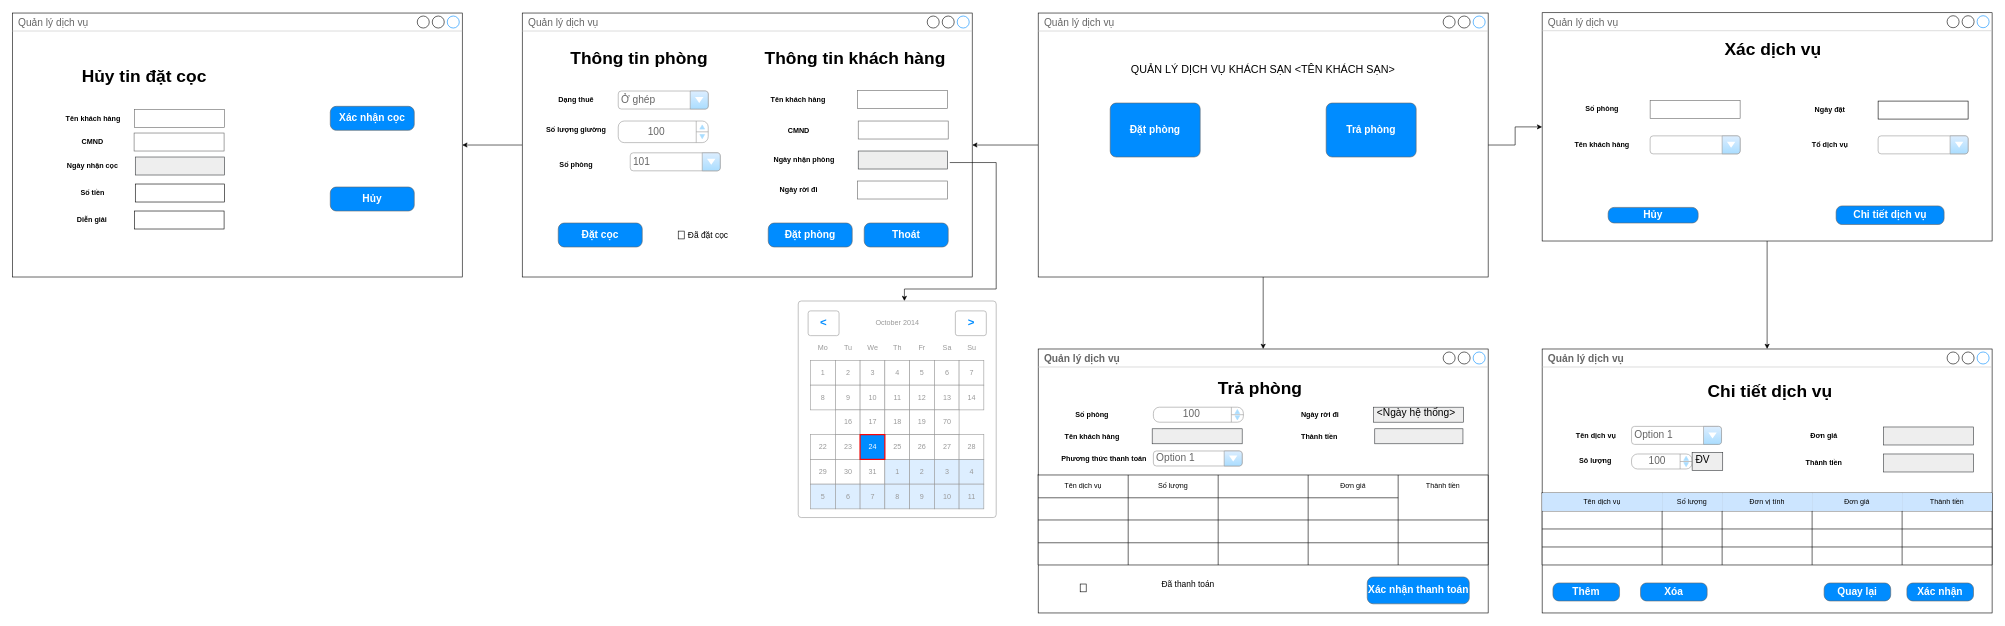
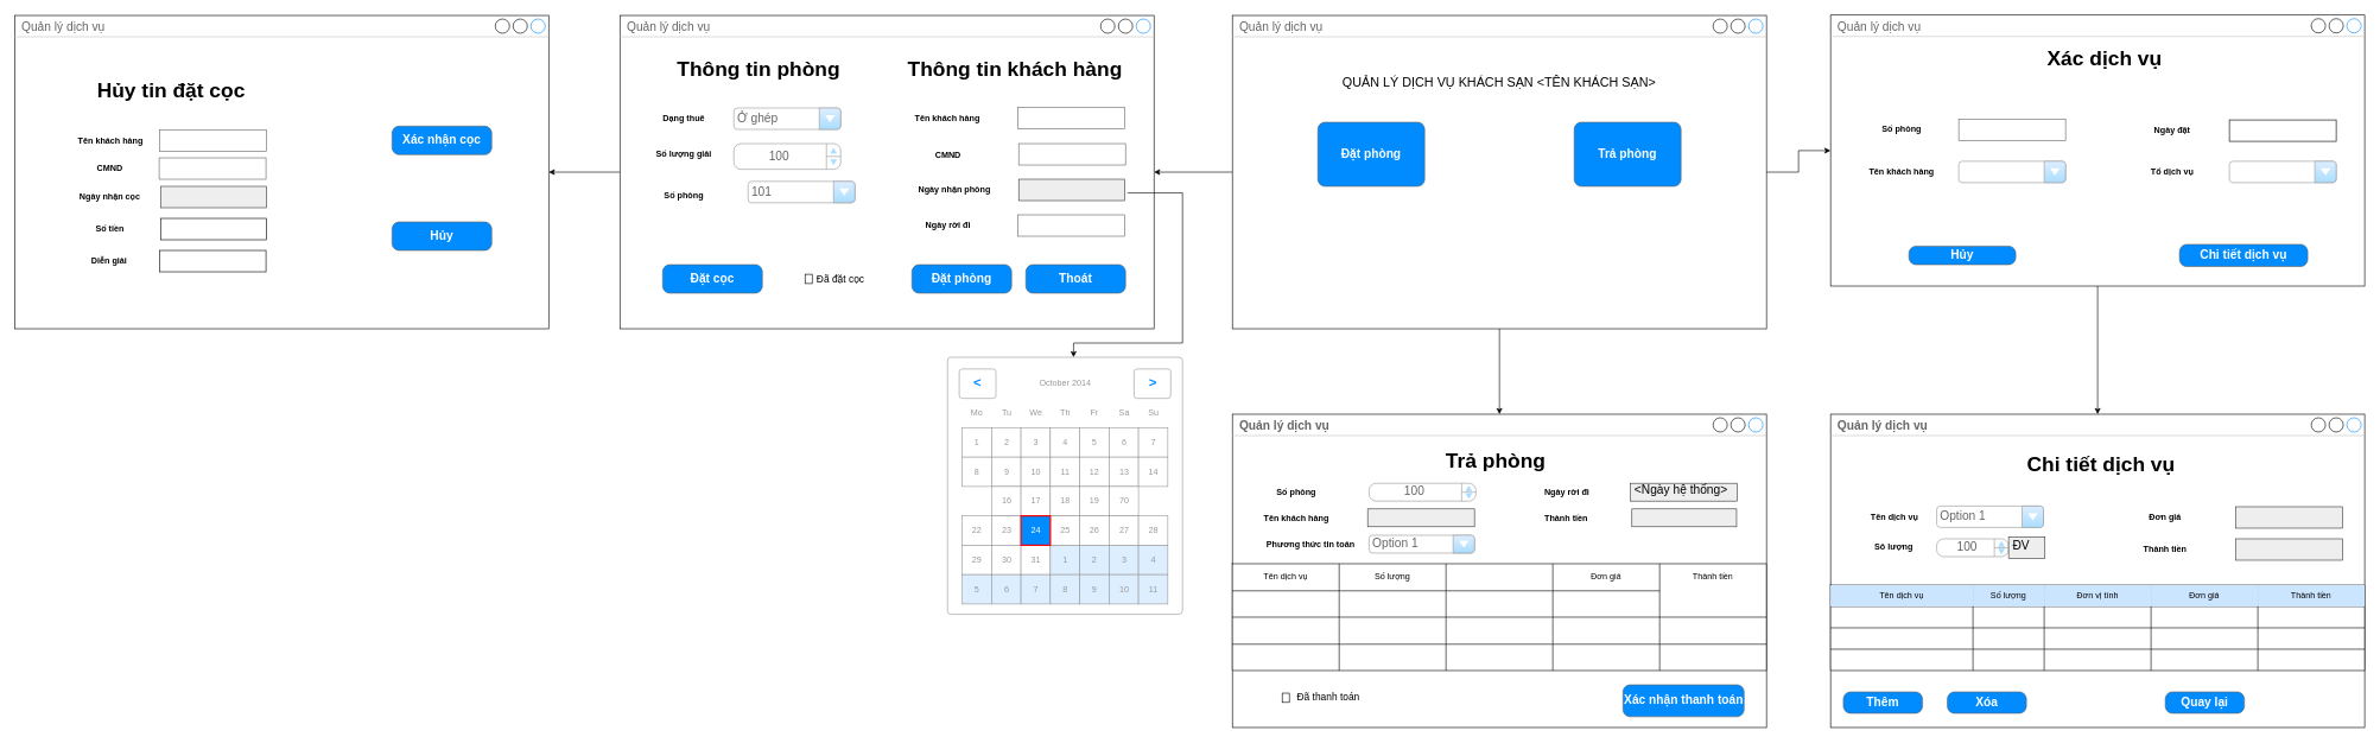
- <mxCell id="21" value="Số lượng giường" style="text;html=1;strokeColor=none;fillColor=none;align=center;verticalAlign=middle;whiteSpace=wrap;rounded=0;fontStyle=1" parent="1" vertex="1"><mxGeometry x="900" y="201" width="120" height="30" as="geometry" /></mxCell>
+ <mxCell id="21" value="Số lượng giải" style="text;html=1;strokeColor=none;fillColor=none;align=center;verticalAlign=middle;whiteSpace=wrap;rounded=0;fontStyle=1" parent="1" vertex="1"><mxGeometry x="900" y="201" width="120" height="30" as="geometry" /></mxCell>
- <mxCell id="119" value="Phương thức thanh toán" style="text;html=1;strokeColor=none;fillColor=none;align=center;verticalAlign=middle;whiteSpace=wrap;rounded=0;fontStyle=1" parent="83" vertex="1"><mxGeometry x="40" y="170" width="160" height="25" as="geometry" /></mxCell>
+ <mxCell id="119" value="Phương thức tin toán" style="text;html=1;strokeColor=none;fillColor=none;align=center;verticalAlign=middle;whiteSpace=wrap;rounded=0;fontStyle=1" parent="83" vertex="1"><mxGeometry x="40" y="170" width="160" height="25" as="geometry" /></mxCell>
- <mxCell id="190" value="&lt;font style=&quot;font-size: 14px&quot;&gt;Đã thanh toán&lt;br&gt;&lt;/font&gt;" style="text;html=1;strokeColor=none;fillColor=none;align=center;verticalAlign=middle;whiteSpace=wrap;rounded=0;" parent="1" vertex="1"><mxGeometry x="1925" y="956" width="110" height="36.5" as="geometry" /></mxCell>
+ <mxCell id="190" value="&lt;font style=&quot;font-size: 14px&quot;&gt;Đã thanh toán&lt;br&gt;&lt;/font&gt;" style="text;html=1;strokeColor=none;fillColor=none;align=center;verticalAlign=middle;whiteSpace=wrap;rounded=0;" parent="1" vertex="1"><mxGeometry x="1810" y="961" width="110" height="36.5" as="geometry" /></mxCell>
- <mxCell id="164" value="Xác nhận" style="strokeWidth=1;shadow=0;dashed=0;align=center;html=1;shape=mxgraph.mockup.buttons.button;strokeColor=#666666;fontColor=#ffffff;mainText=;buttonStyle=round;fontSize=17;fontStyle=1;fillColor=#008cff;whiteSpace=wrap;" parent="125" vertex="1"><mxGeometry x="608" y="390" width="111" height="30" as="geometry" /></mxCell>
